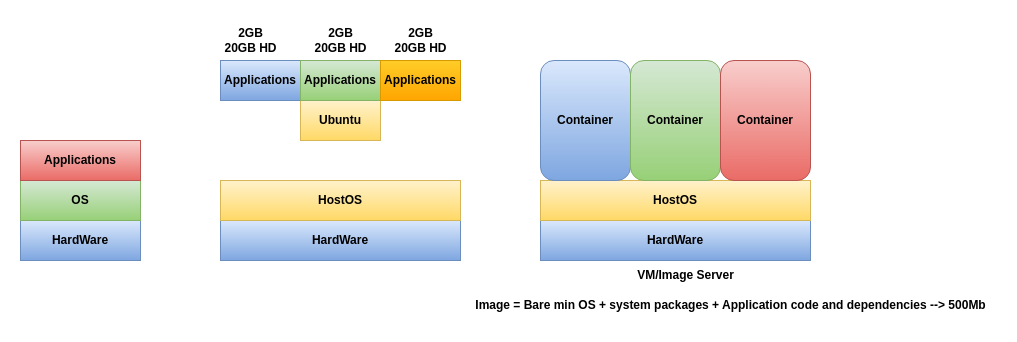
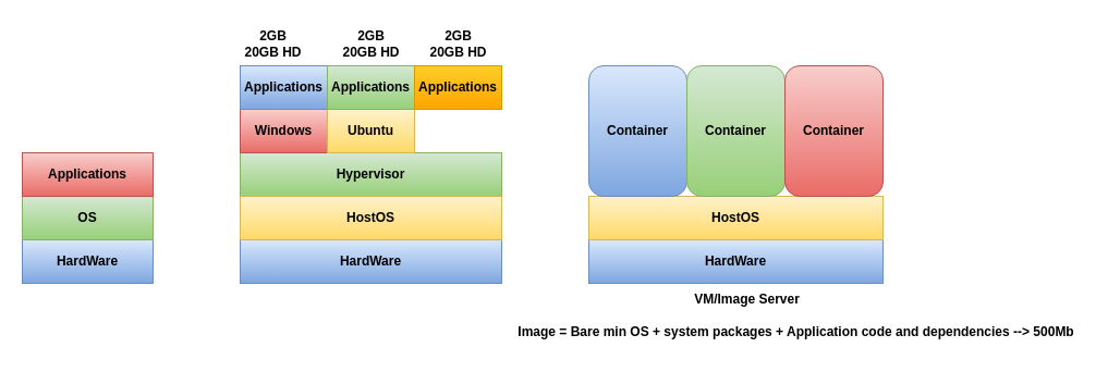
+ <mxCell id="8" value="&lt;b&gt;Windows&lt;/b&gt;" style="rounded=0;whiteSpace=wrap;html=1;fillColor=#f8cecc;gradientColor=#ea6b66;strokeColor=#b85450;" vertex="1" parent="6"><mxGeometry y="40" width="80" height="40" as="geometry" /></mxCell>
+ <mxCell id="7" value="&lt;b&gt;Hypervisor&lt;/b&gt;" style="rounded=0;whiteSpace=wrap;html=1;fillColor=#d5e8d4;gradientColor=#97d077;strokeColor=#82b366;" vertex="1" parent="6"><mxGeometry y="80" width="240" height="40" as="geometry" /></mxCell>
